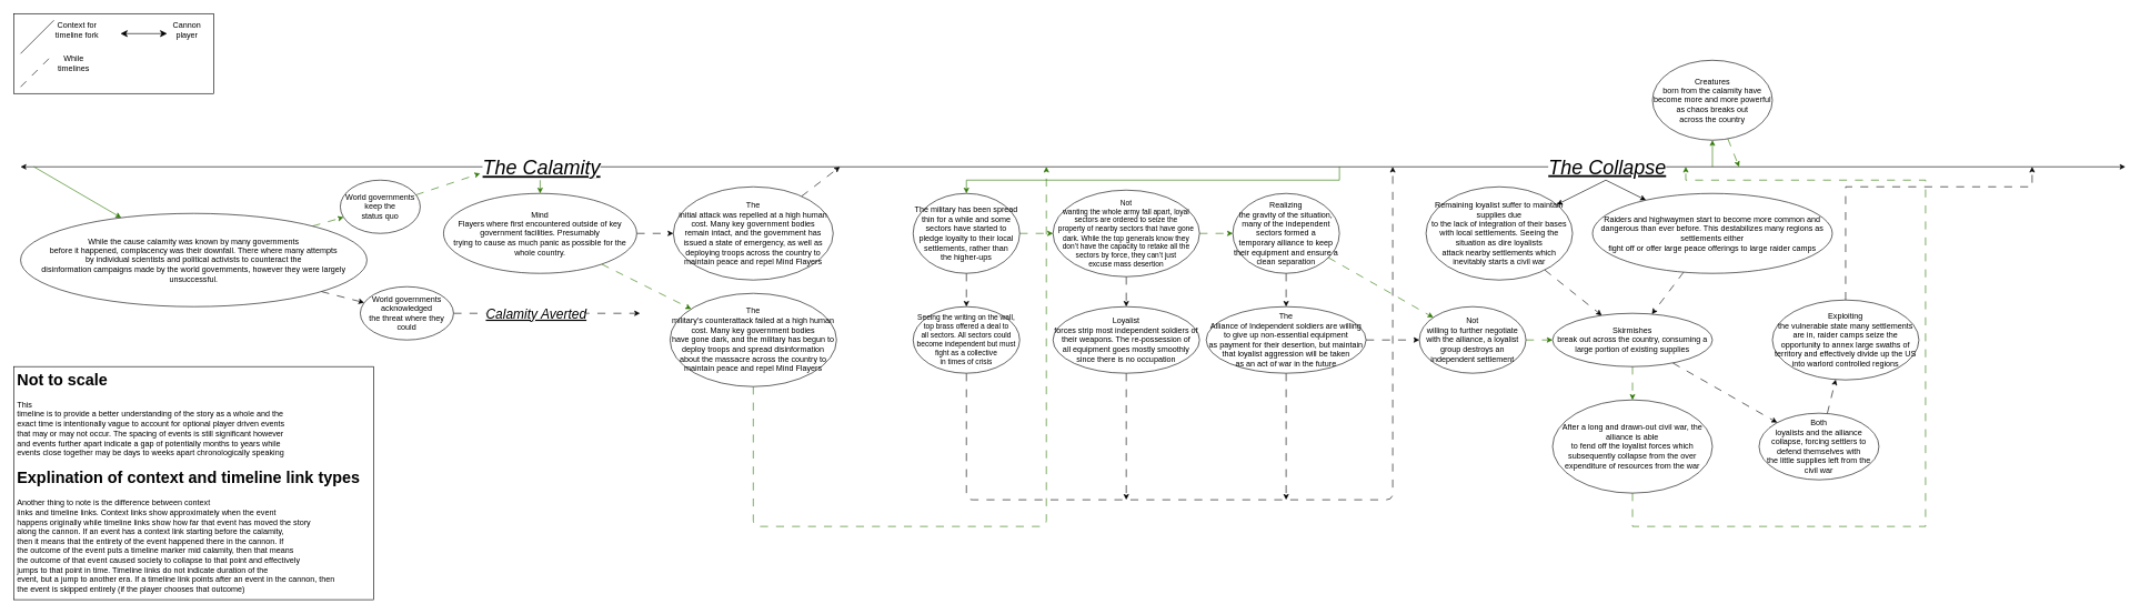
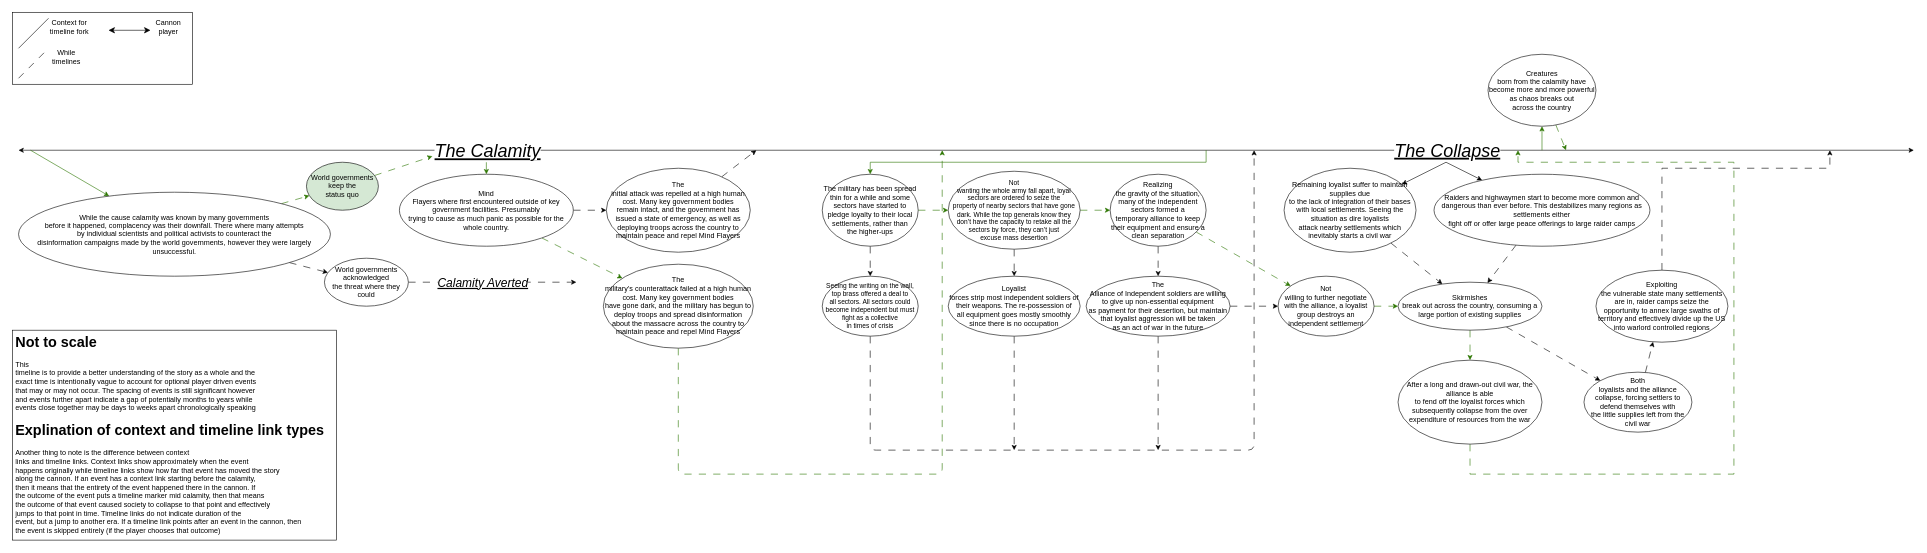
- <mxCell id="25" value="World governments keep the&lt;br/&gt;status quo" style="ellipse;whiteSpace=wrap;html=1;rounded=1;" parent="1" vertex="1"><mxGeometry x="510" y="270" width="120" height="80" as="geometry" /></mxCell>
+ <mxCell id="25" value="World governments keep the&lt;br/&gt;status quo" style="ellipse;whiteSpace=wrap;html=1;rounded=1;fillColor=#d5e8d4;" parent="1" vertex="1"><mxGeometry x="510" y="270" width="120" height="80" as="geometry" /></mxCell>
